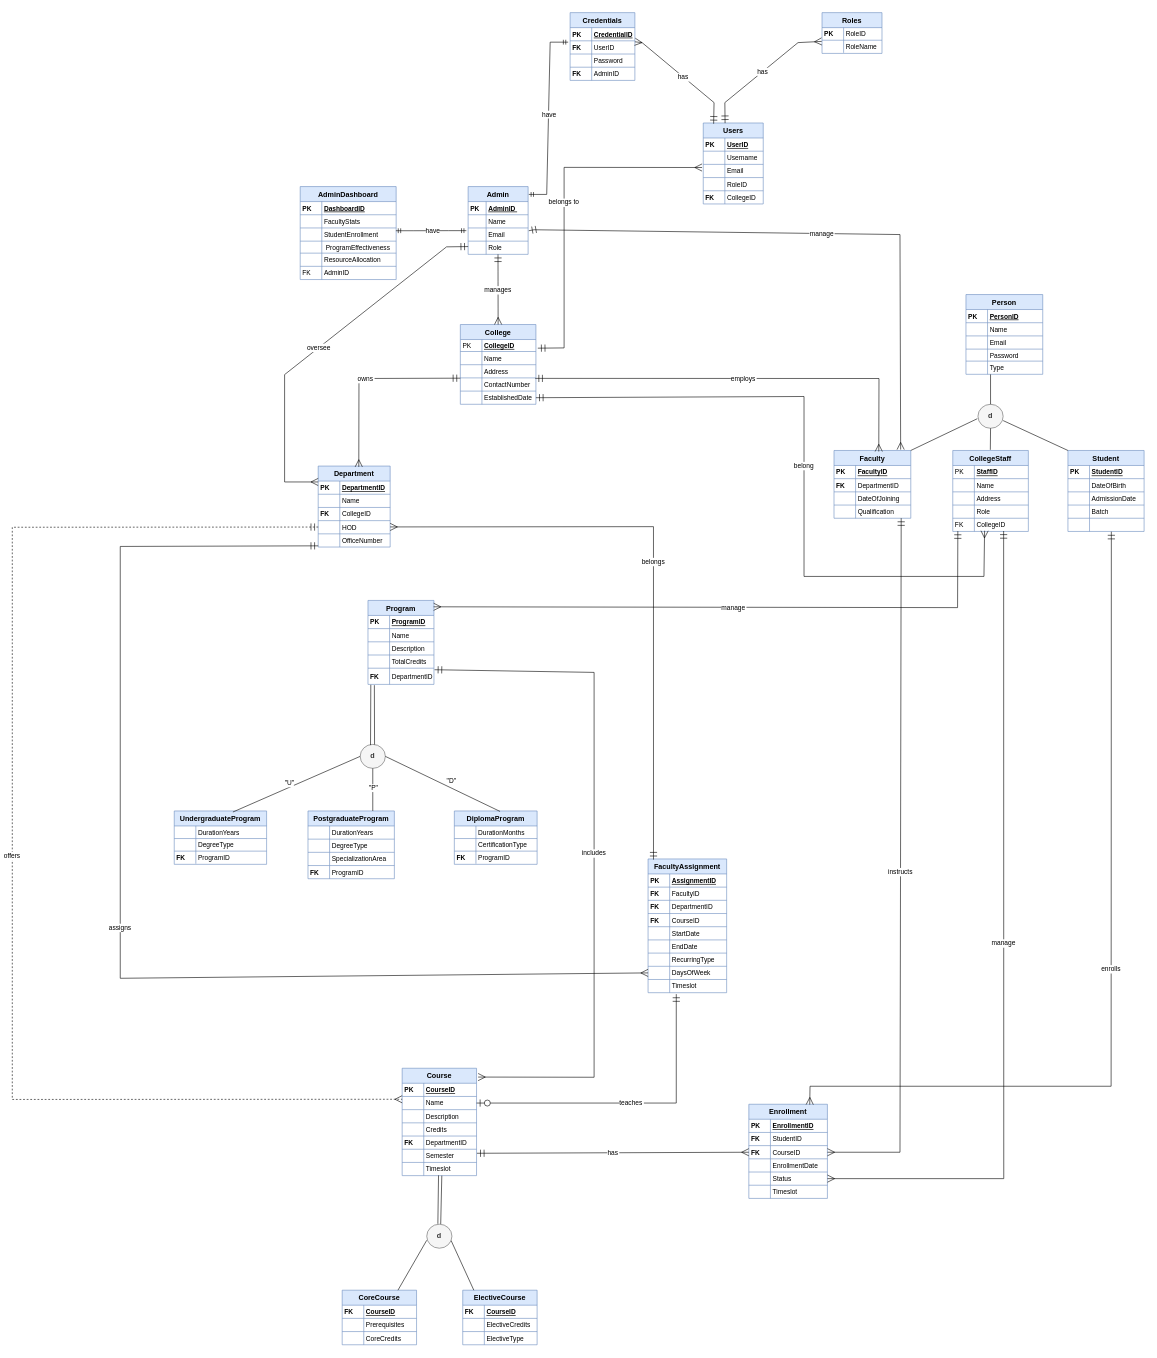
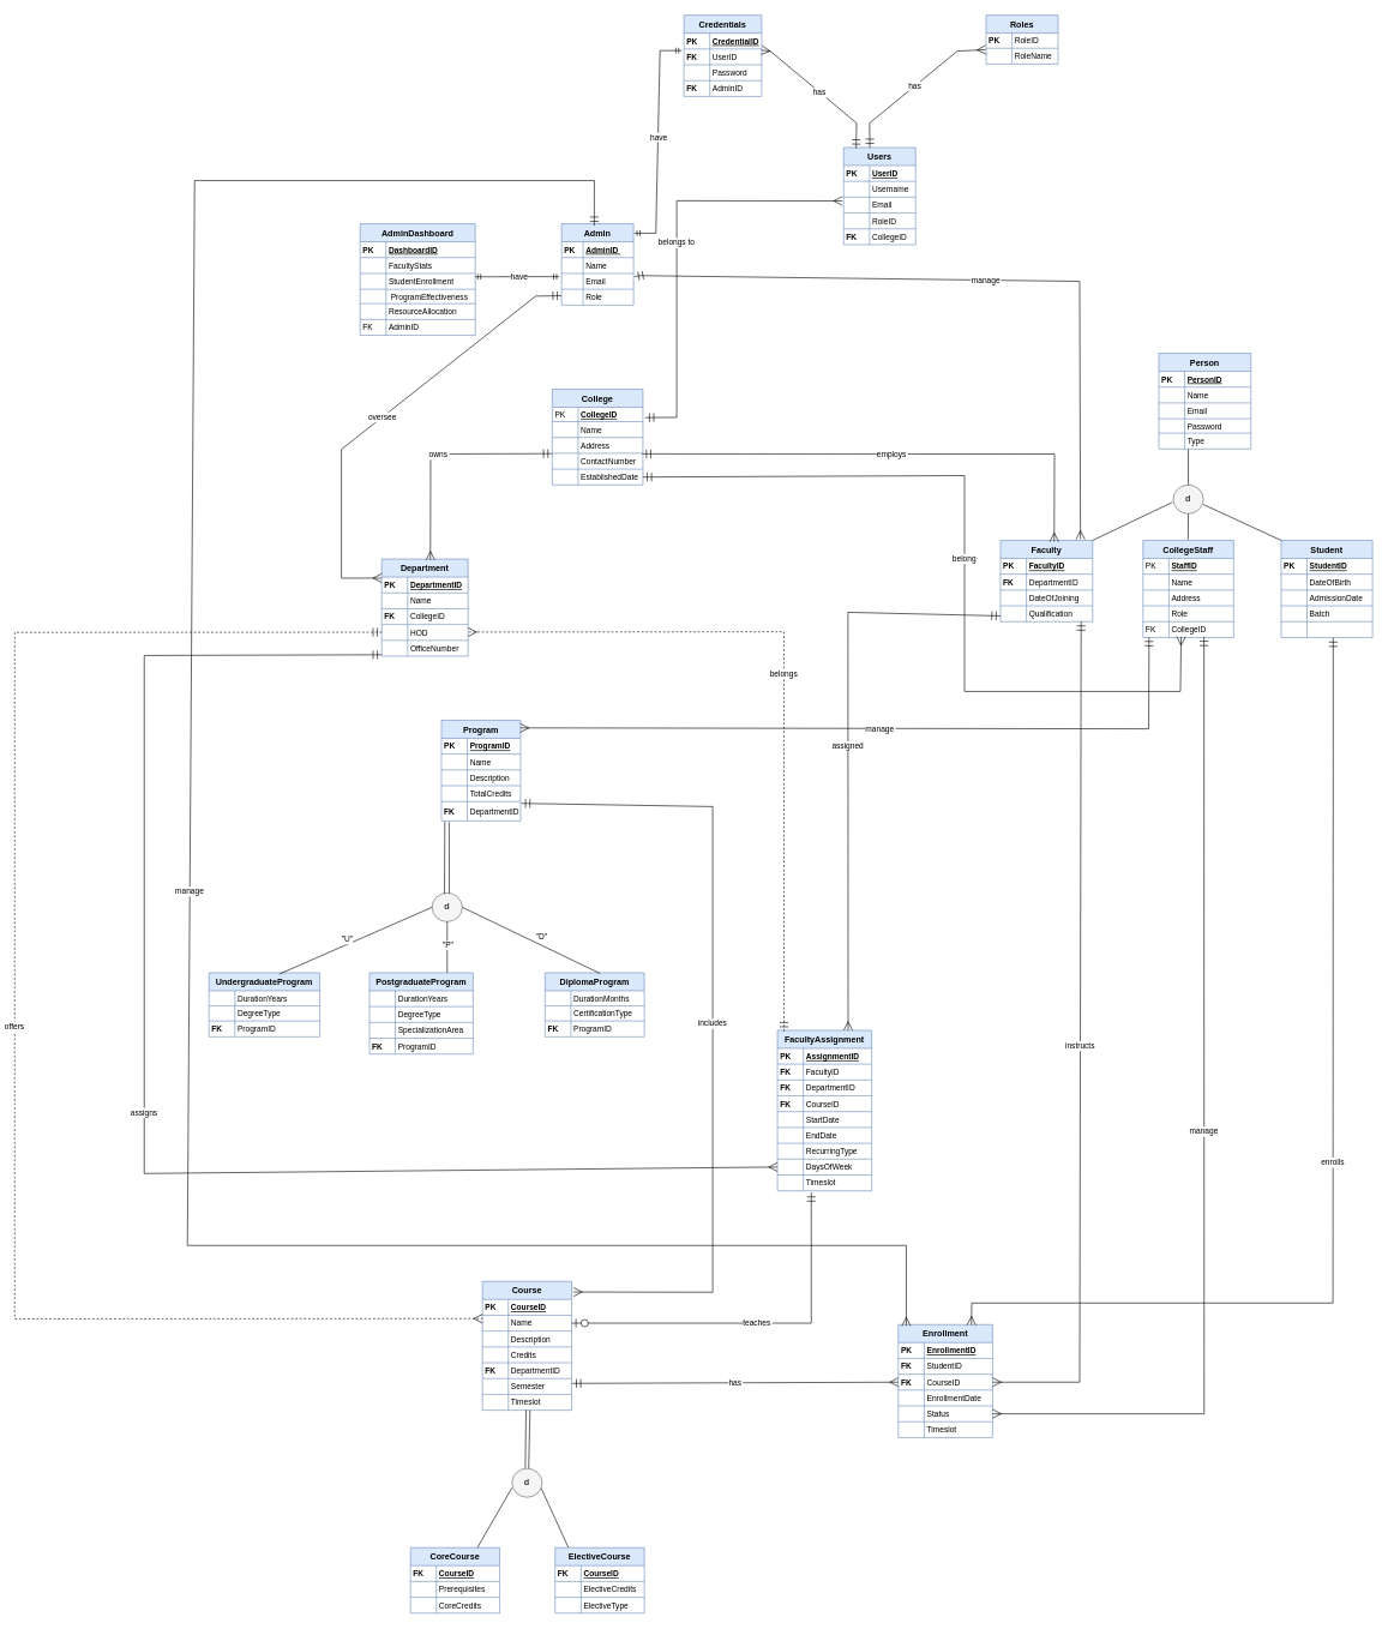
- <mxCell id="174" value="manages" style="curved=1;startArrow=ERmandOne;startSize=10;;endArrow=ERmany;endSize=10;;exitX=0.498;exitY=0.996;entryX=0.5;entryY=0;rounded=0;entryDx=0;entryDy=0;" parent="1" source="150" target="4" edge="1"><mxGeometry relative="1" as="geometry"><Array as="points" /></mxGeometry></mxCell>
+ <mxCell id="167" value="assigned" style="curved=0;startArrow=ERmandOne;startSize=10;;endArrow=ERmany;endSize=10;;exitX=-0.002;exitY=0.931;rounded=0;entryX=0.75;entryY=0;entryDx=0;entryDy=0;" parent="1" source="105" target="58" edge="1"><mxGeometry relative="1" as="geometry"><Array as="points"><mxPoint x="1178" y="850" /></Array><mxPoint x="1190" y="1001" as="targetPoint" /></mxGeometry></mxCell>
- <mxCell id="169" value="belongs" style="curved=0;startArrow=ERmandOne;startSize=10;;endArrow=ERmany;endSize=10;;entryX=0.997;entryY=0.75;rounded=0;exitX=0.069;exitY=0.005;exitDx=0;exitDy=0;exitPerimeter=0;" parent="1" source="58" target="20" edge="1"><mxGeometry relative="1" as="geometry"><Array as="points"><mxPoint x="1089" y="877" /></Array></mxGeometry></mxCell>
+ <mxCell id="169" value="belongs" style="curved=0;startArrow=ERmandOne;startSize=10;endArrow=ERmany;endSize=10;entryX=0.997;entryY=0.75;rounded=0;exitX=0.069;exitY=0.005;exitDx=0;exitDy=0;exitPerimeter=0;dashed=1;" parent="1" source="58" target="20" edge="1"><mxGeometry relative="1" as="geometry"><Array as="points"><mxPoint x="1089" y="877" /></Array></mxGeometry></mxCell>
+ <mxCell id="344" value="manage" style="curved=0;startArrow=ERmandOne;startSize=10;;endArrow=ERmany;endSize=10;;rounded=0;exitX=0.454;exitY=0.023;exitDx=0;exitDy=0;exitPerimeter=0;entryX=0.084;entryY=0.012;entryDx=0;entryDy=0;entryPerimeter=0;" edge="1" parent="1" source="150" target="86"><mxGeometry relative="1" as="geometry"><Array as="points"><mxPoint x="825.5" y="250" /><mxPoint x="270" y="250" /><mxPoint x="260" y="1730" /><mxPoint x="1259" y="1730" /></Array><mxPoint x="825.5" as="sourcePoint" y="300" /><mxPoint x="1290" y="1734" as="targetPoint" /></mxGeometry></mxCell>
